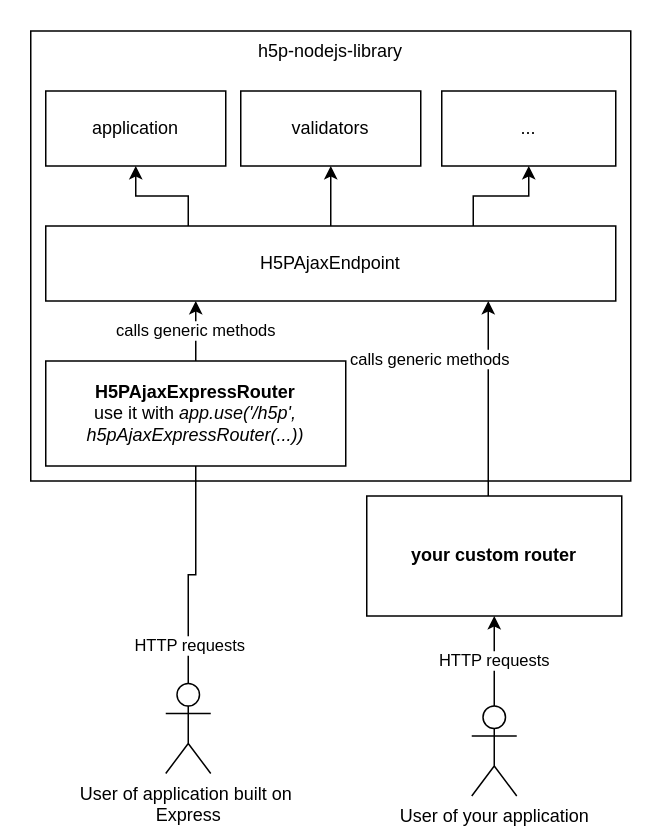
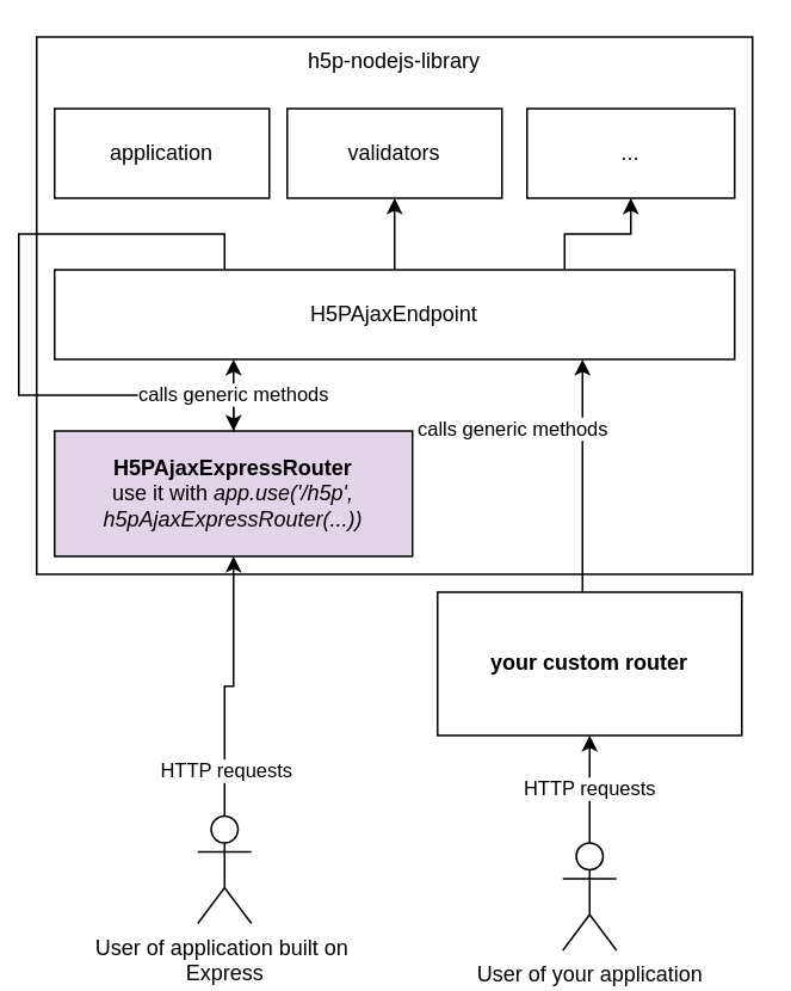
- <mxCell id="6" style="edgeStyle=orthogonalEdgeStyle;rounded=0;orthogonalLoop=1;jettySize=auto;html=1;exitX=0.25;exitY=0;exitDx=0;exitDy=0;entryX=0.5;entryY=1;entryDx=0;entryDy=0;" edge="1" parent="1" source="9" target="3"><mxGeometry relative="1" as="geometry" /></mxCell>
+ <mxCell id="6" style="edgeStyle=orthogonalEdgeStyle;rounded=0;orthogonalLoop=1;jettySize=auto;html=1;exitX=0.25;exitY=0;exitDx=0;exitDy=0;" edge="1" parent="1" source="9" target="11"><mxGeometry relative="1" as="geometry" /></mxCell>
- <mxCell id="11" value="&lt;b&gt;H5PAjaxExpressRouter&lt;br&gt;&lt;/b&gt;use it with&amp;nbsp;&lt;i&gt;app.use('/h5p', h5pAjaxExpressRouter(...))&lt;/i&gt;" style="rounded=0;whiteSpace=wrap;html=1;align=center;" vertex="1" parent="1"><mxGeometry x="30" y="240" width="200" height="70" as="geometry" /></mxCell>
+ <mxCell id="11" value="&lt;b&gt;H5PAjaxExpressRouter&lt;br&gt;&lt;/b&gt;use it with&amp;nbsp;&lt;i&gt;app.use('/h5p', h5pAjaxExpressRouter(...))&lt;/i&gt;" style="rounded=0;whiteSpace=wrap;html=1;align=center;fillColor=#e1d5e7;" vertex="1" parent="1"><mxGeometry x="30" y="240" width="200" height="70" as="geometry" /></mxCell>
- <mxCell id="15" style="edgeStyle=orthogonalEdgeStyle;rounded=0;orthogonalLoop=1;jettySize=auto;html=1;endArrow=none;endFill=1;" edge="1" parent="1" source="17" target="11"><mxGeometry relative="1" as="geometry" /></mxCell>
+ <mxCell id="15" style="edgeStyle=orthogonalEdgeStyle;rounded=0;orthogonalLoop=1;jettySize=auto;html=1;endArrow=classic;endFill=1;" edge="1" parent="1" source="17" target="11"><mxGeometry relative="1" as="geometry" /></mxCell>
